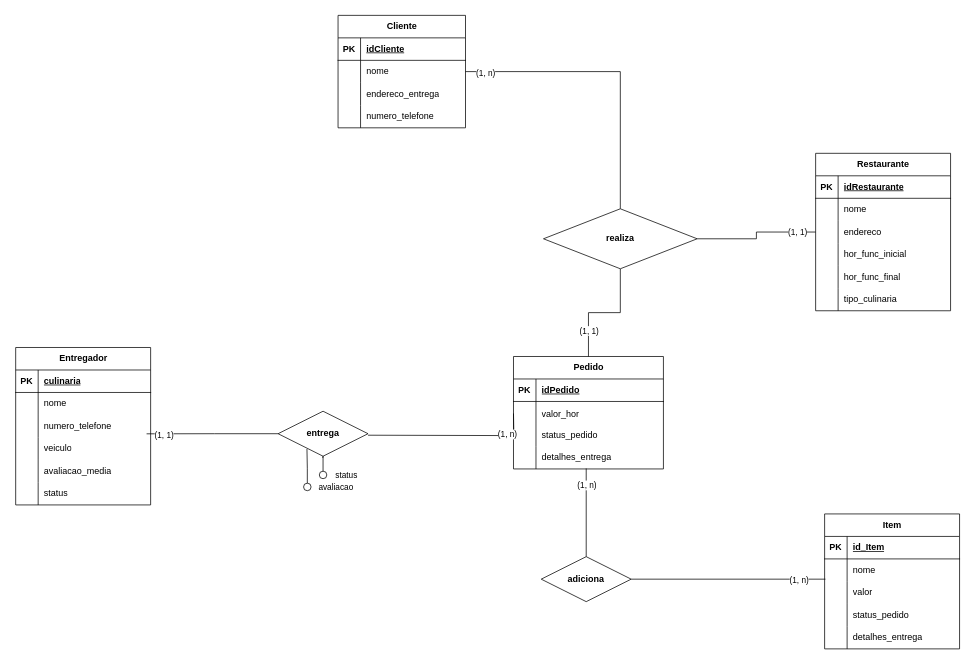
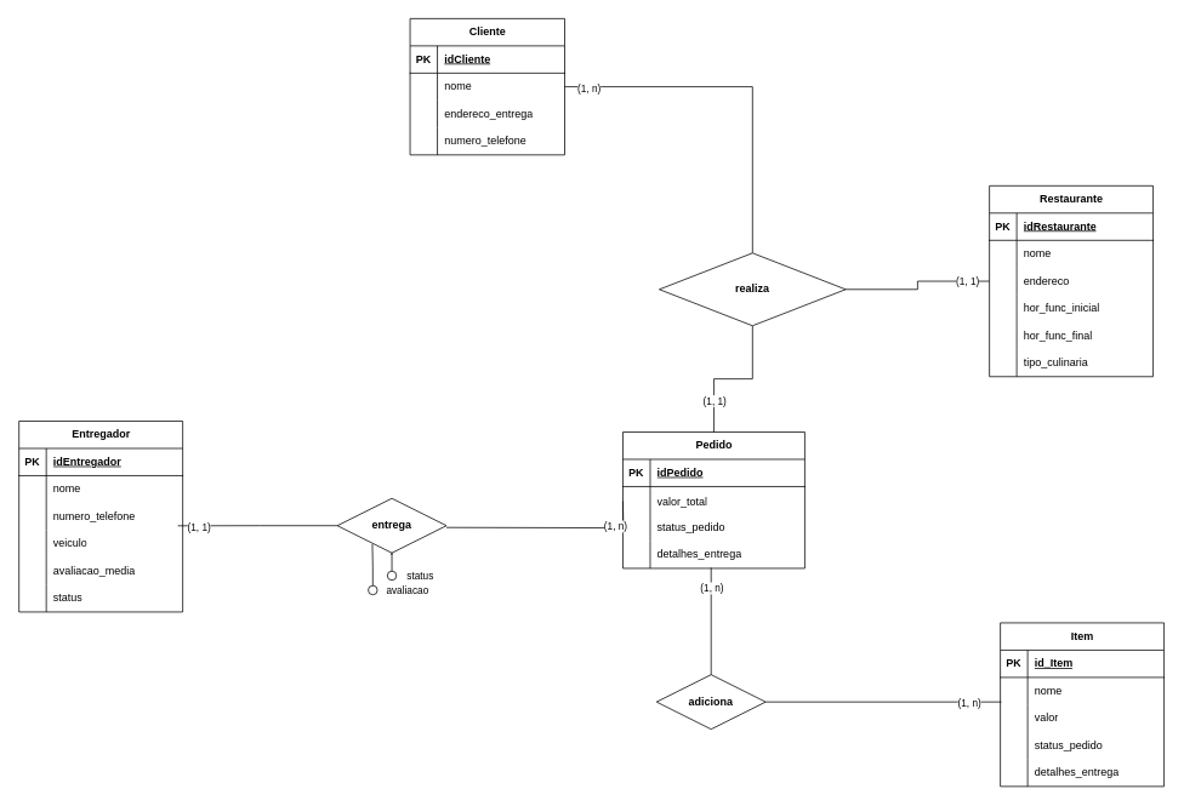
- <mxCell id="41" value="culinaria" style="shape=partialRectangle;connectable=0;fillColor=none;top=0;left=0;bottom=0;right=0;align=left;spacingLeft=6;fontStyle=5;overflow=hidden;whiteSpace=wrap;html=1;" parent="39" vertex="1"><mxGeometry x="30" width="150" height="30" as="geometry"><mxRectangle width="150" height="30" as="alternateBounds" /></mxGeometry></mxCell>
+ <mxCell id="41" value="idEntregador" style="shape=partialRectangle;connectable=0;fillColor=none;top=0;left=0;bottom=0;right=0;align=left;spacingLeft=6;fontStyle=5;overflow=hidden;whiteSpace=wrap;html=1;" parent="39" vertex="1"><mxGeometry x="30" width="150" height="30" as="geometry"><mxRectangle width="150" height="30" as="alternateBounds" /></mxGeometry></mxCell>
- <mxCell id="103" value="valor_hor" style="shape=partialRectangle;connectable=0;fillColor=none;top=0;left=0;bottom=0;right=0;align=left;spacingLeft=6;overflow=hidden;whiteSpace=wrap;html=1;" vertex="1" parent="1"><mxGeometry x="714" y="537" width="170" height="30" as="geometry"><mxRectangle width="170" height="30" as="alternateBounds" /></mxGeometry></mxCell>
+ <mxCell id="103" value="valor_total" style="shape=partialRectangle;connectable=0;fillColor=none;top=0;left=0;bottom=0;right=0;align=left;spacingLeft=6;overflow=hidden;whiteSpace=wrap;html=1;" vertex="1" parent="1"><mxGeometry x="714" y="537" width="170" height="30" as="geometry"><mxRectangle width="170" height="30" as="alternateBounds" /></mxGeometry></mxCell>
